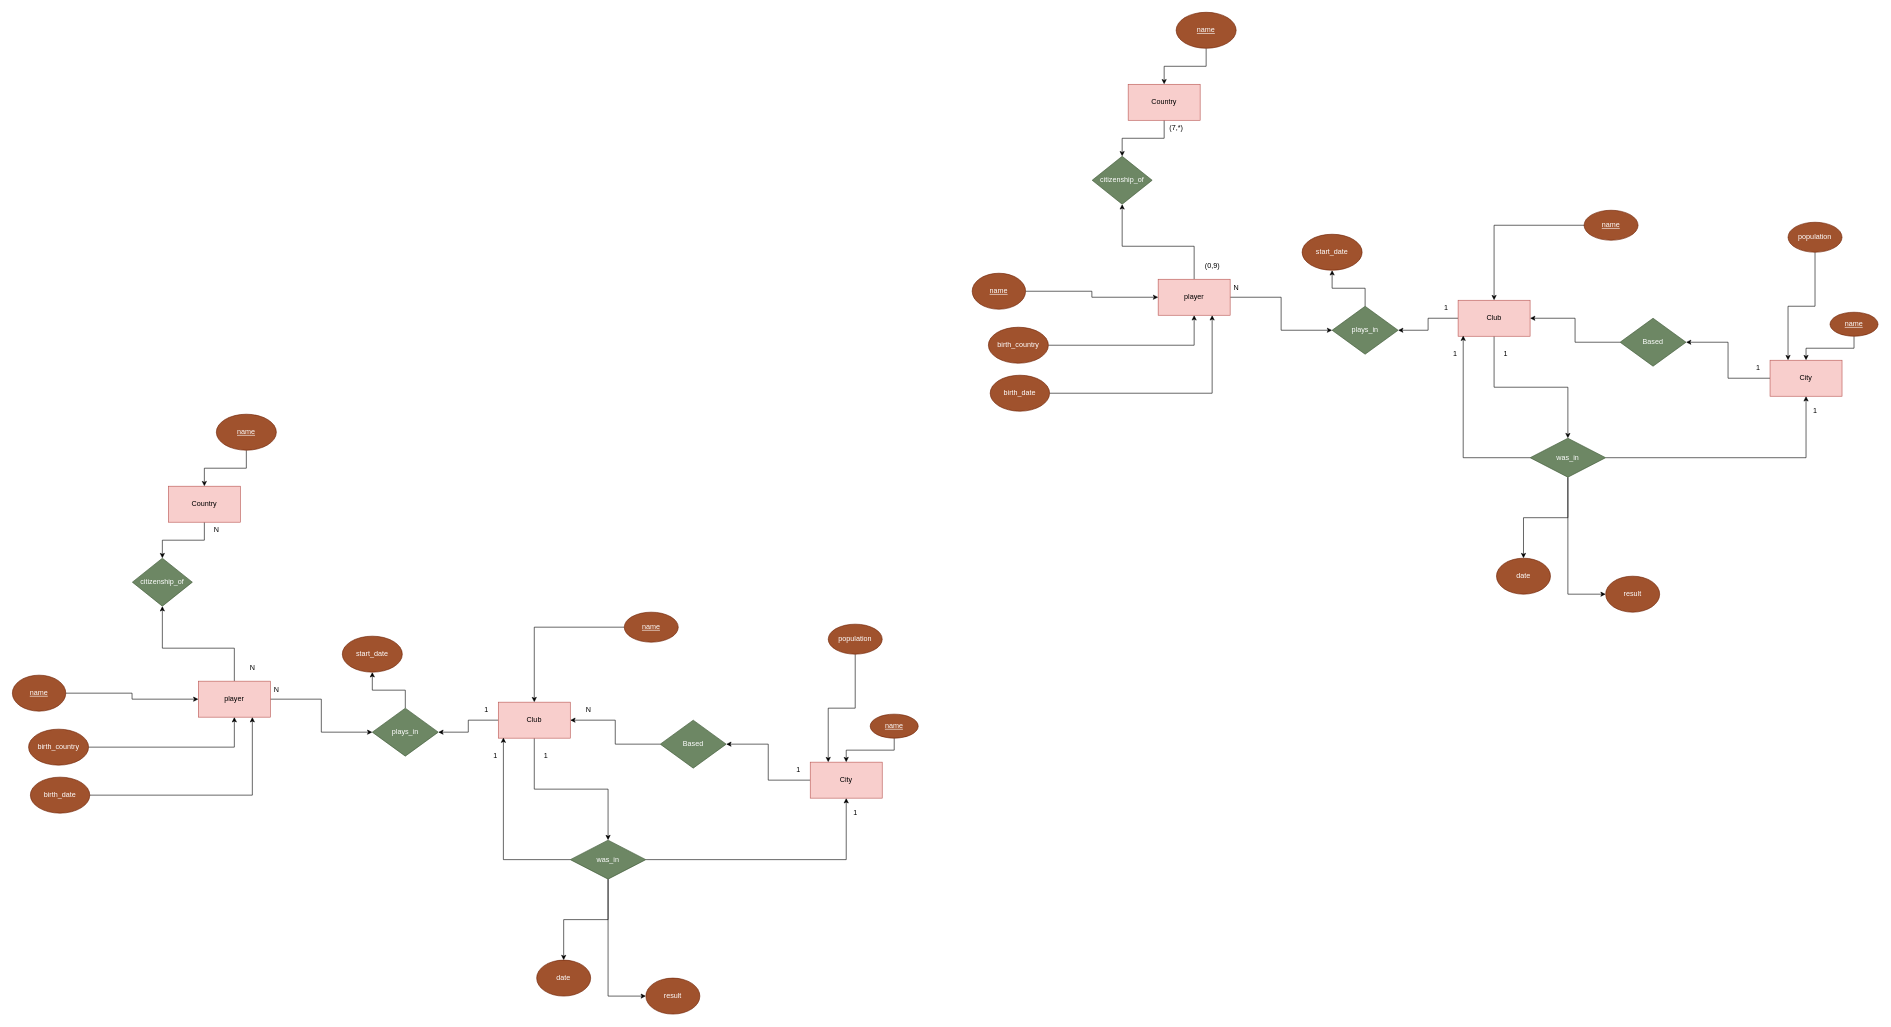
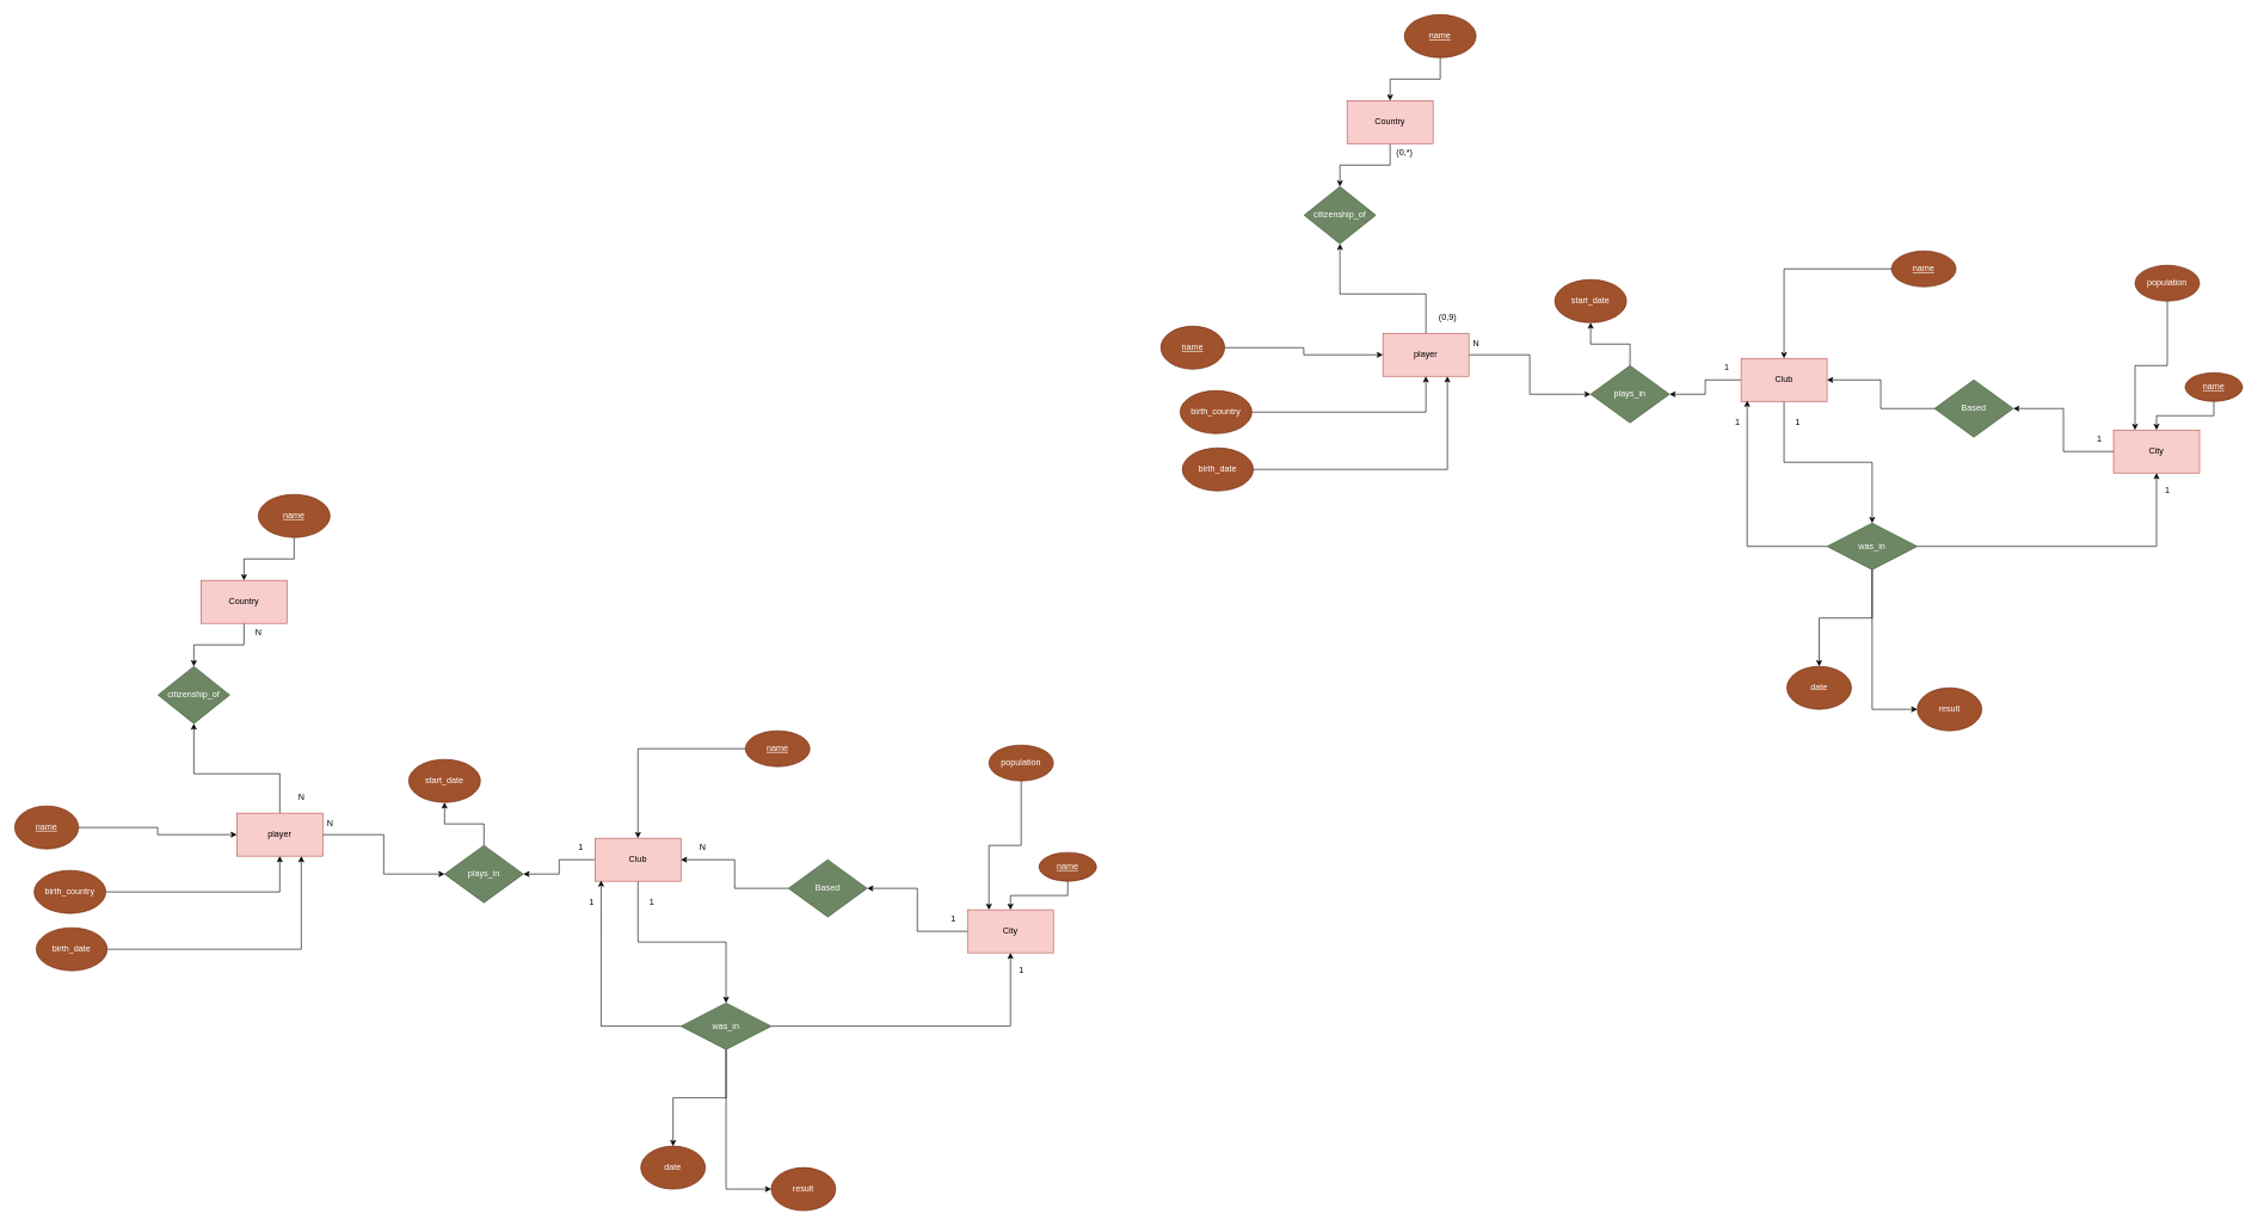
- <mxCell id="92" value="(7,*)" style="text;html=1;align=center;verticalAlign=middle;resizable=0;points=[];autosize=1;strokeColor=none;fillColor=none;" vertex="1" parent="1"><mxGeometry x="1935" y="198" width="50" height="30" as="geometry" /></mxCell>
+ <mxCell id="92" value="(0,*)" style="text;html=1;align=center;verticalAlign=middle;resizable=0;points=[];autosize=1;strokeColor=none;fillColor=none;" vertex="1" parent="1"><mxGeometry x="1935" y="198" width="50" height="30" as="geometry" /></mxCell>
